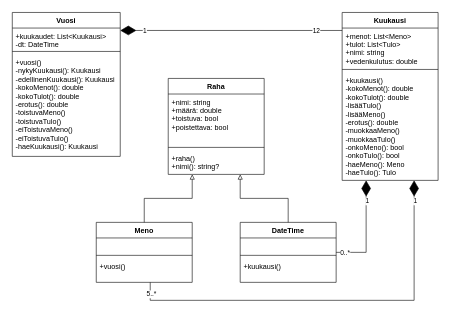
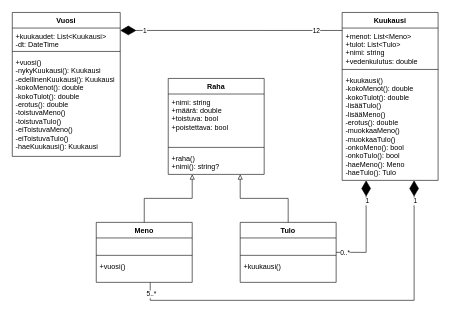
- <mxCell id="18" value="DateTime" style="swimlane;fontStyle=1;align=center;verticalAlign=top;childLayout=stackLayout;horizontal=1;startSize=26;horizontalStack=0;resizeParent=1;resizeParentMax=0;resizeLast=0;collapsible=1;marginBottom=0;swimlaneLine=1;" parent="1" vertex="1"><mxGeometry x="400" y="370" width="160" height="100" as="geometry" /></mxCell>
+ <mxCell id="18" value="Tulo" style="swimlane;fontStyle=1;align=center;verticalAlign=top;childLayout=stackLayout;horizontal=1;startSize=26;horizontalStack=0;resizeParent=1;resizeParentMax=0;resizeLast=0;collapsible=1;marginBottom=0;swimlaneLine=1;" parent="1" vertex="1"><mxGeometry x="400" y="370" width="160" height="100" as="geometry" /></mxCell>
